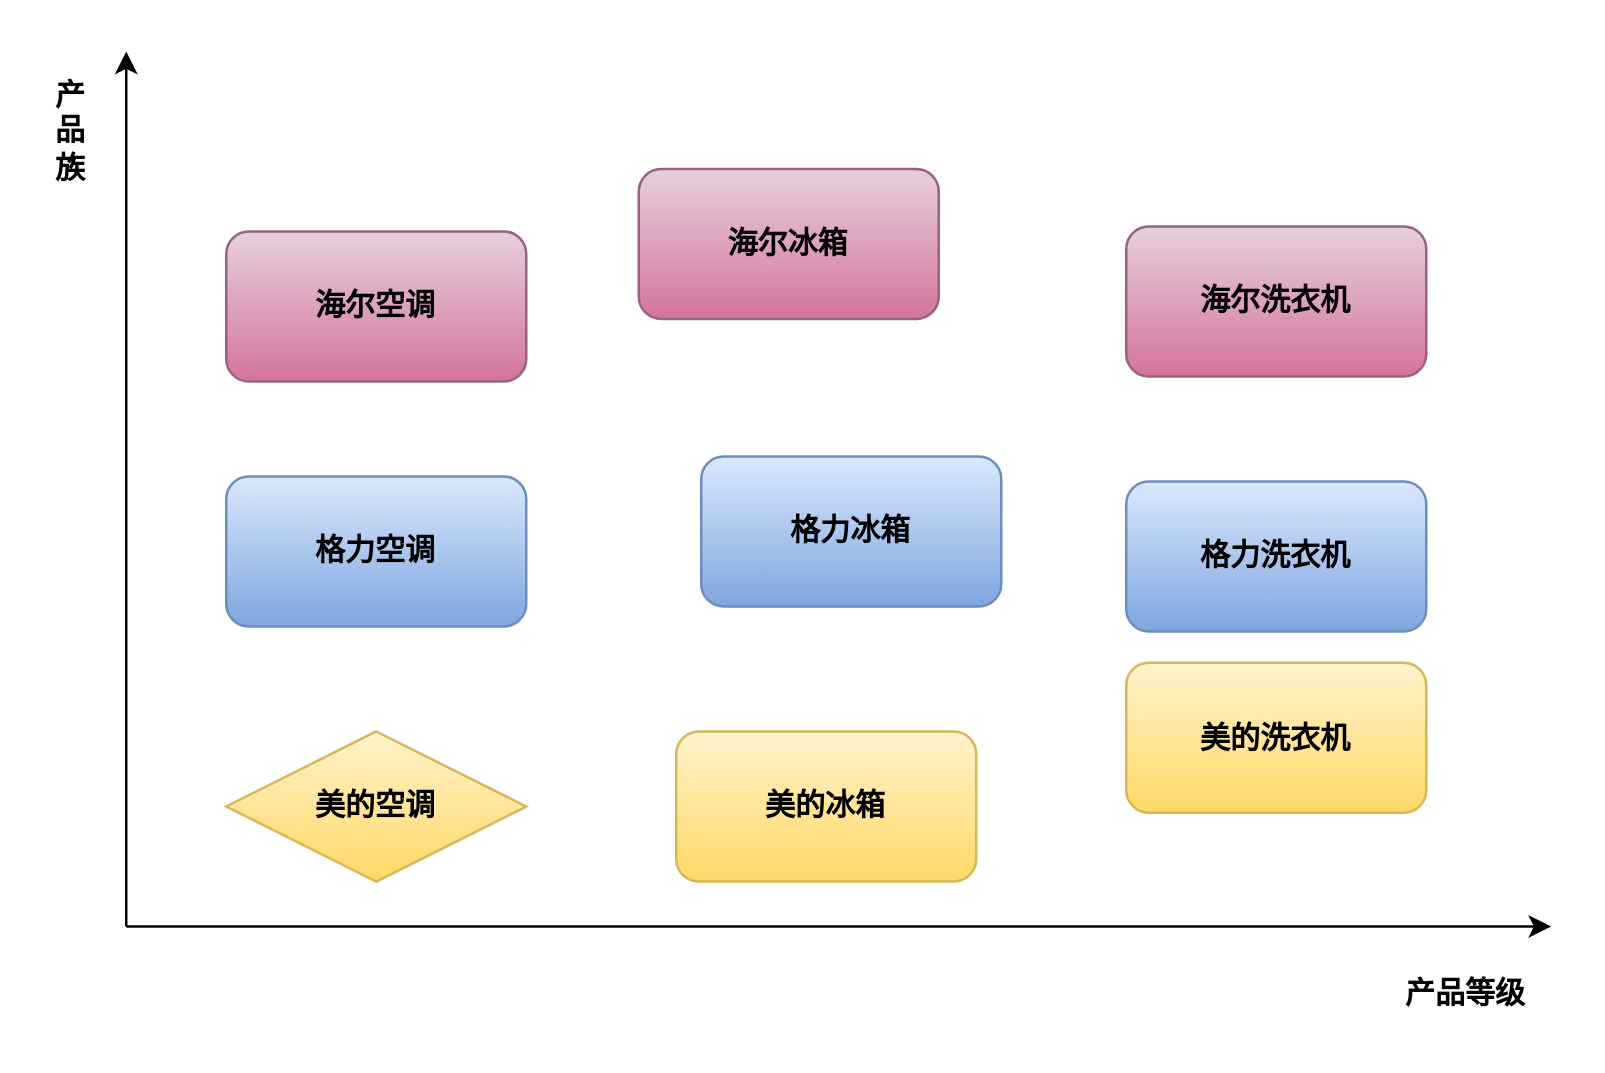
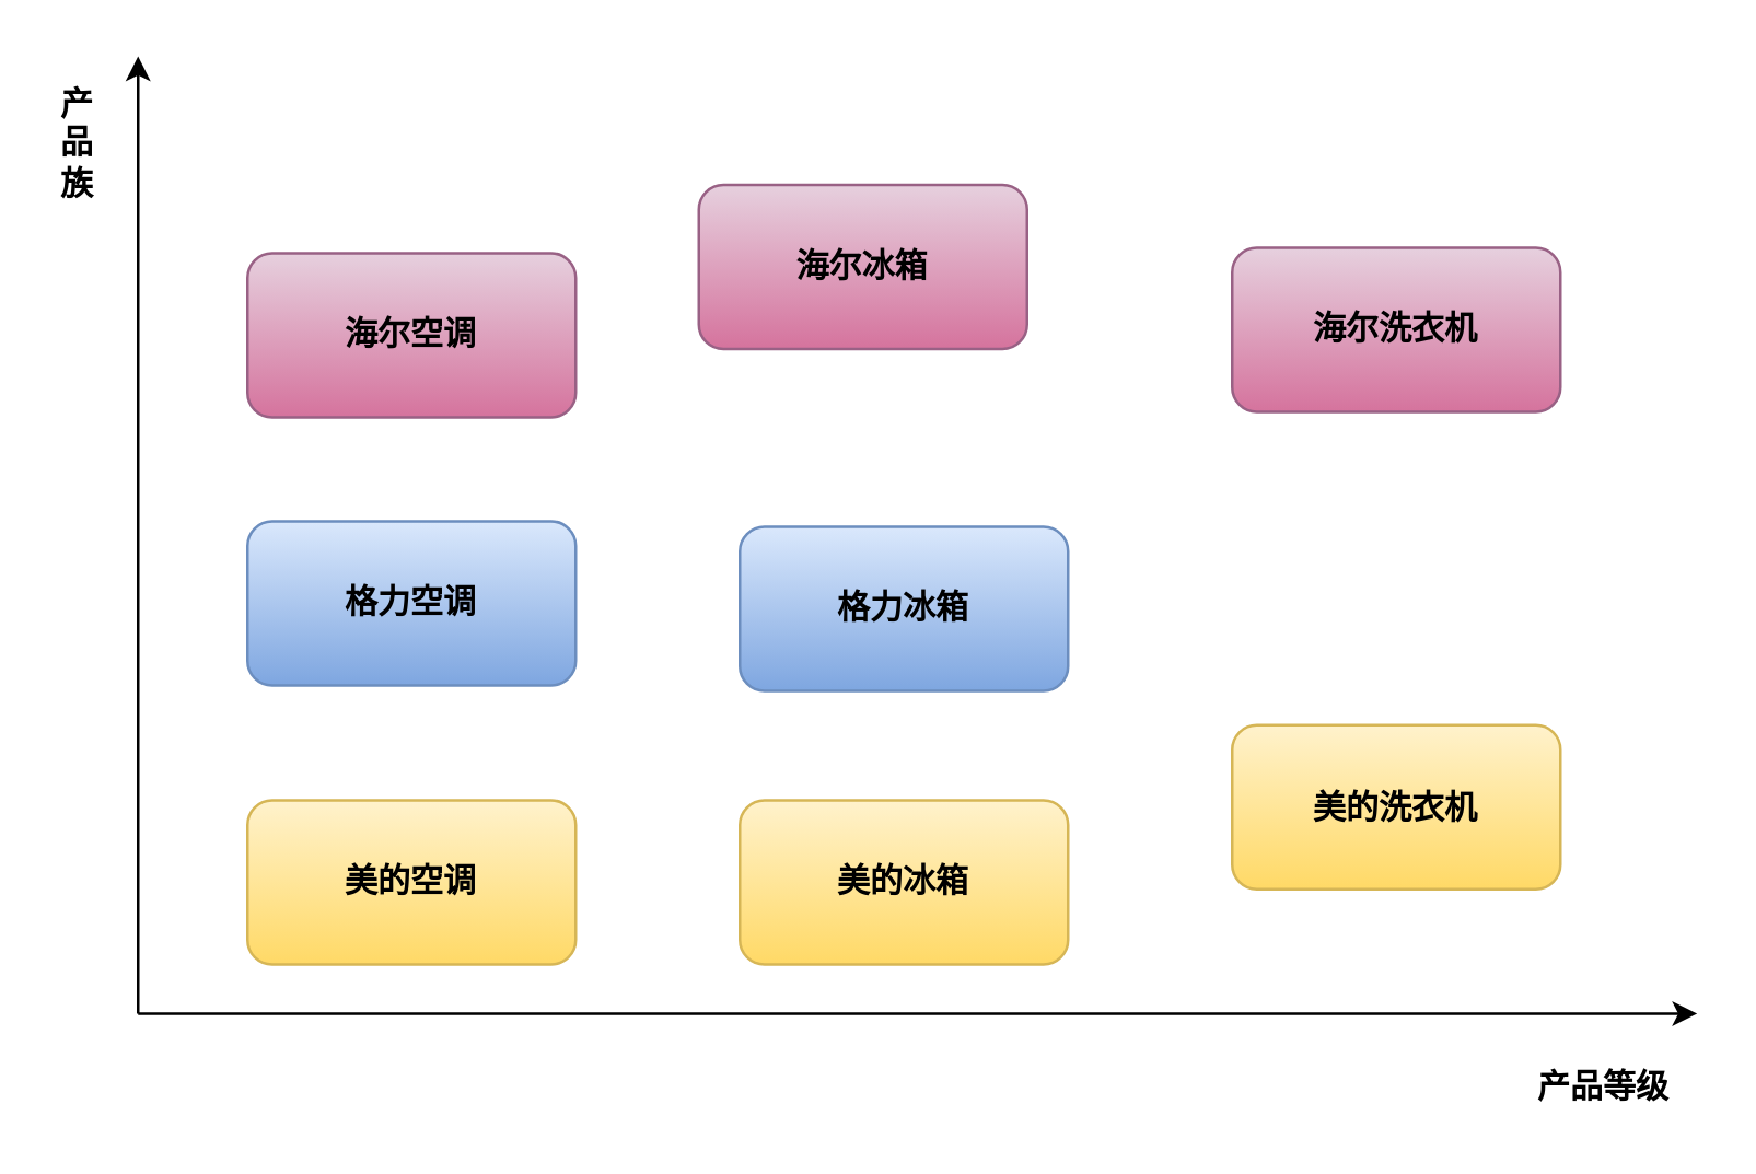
- <mxCell id="12" value="格力冰箱" style="rounded=1;whiteSpace=wrap;html=1;fontStyle=1;gradientColor=#7ea6e0;fillColor=#dae8fc;strokeColor=#6c8ebf;" vertex="1" parent="1"><mxGeometry x="280" y="182" width="120" height="60" as="geometry" /></mxCell>
+ <mxCell id="12" value="格力冰箱" style="rounded=1;whiteSpace=wrap;html=1;fontStyle=1;gradientColor=#7ea6e0;fillColor=#dae8fc;strokeColor=#6c8ebf;" vertex="1" parent="1"><mxGeometry x="270" y="192" width="120" height="60" as="geometry" /></mxCell>
- <mxCell id="9" value="格力洗衣机" style="rounded=1;whiteSpace=wrap;html=1;fontStyle=1;gradientColor=#7ea6e0;fillColor=#dae8fc;strokeColor=#6c8ebf;" vertex="1" parent="1"><mxGeometry x="450" y="192" width="120" height="60" as="geometry" /></mxCell>
- <mxCell id="4" value="美的空调" style="rhombus;whiteSpace=wrap;html=1;fontStyle=1;gradientColor=#ffd966;fillColor=#fff2cc;strokeColor=#d6b656;" vertex="1" parent="1"><mxGeometry x="90" y="292" width="120" height="60" as="geometry" /></mxCell>
+ <mxCell id="4" value="美的空调" style="rounded=1;whiteSpace=wrap;html=1;fontStyle=1;gradientColor=#ffd966;fillColor=#fff2cc;strokeColor=#d6b656;" vertex="1" parent="1"><mxGeometry x="90" y="292" width="120" height="60" as="geometry" /></mxCell>
